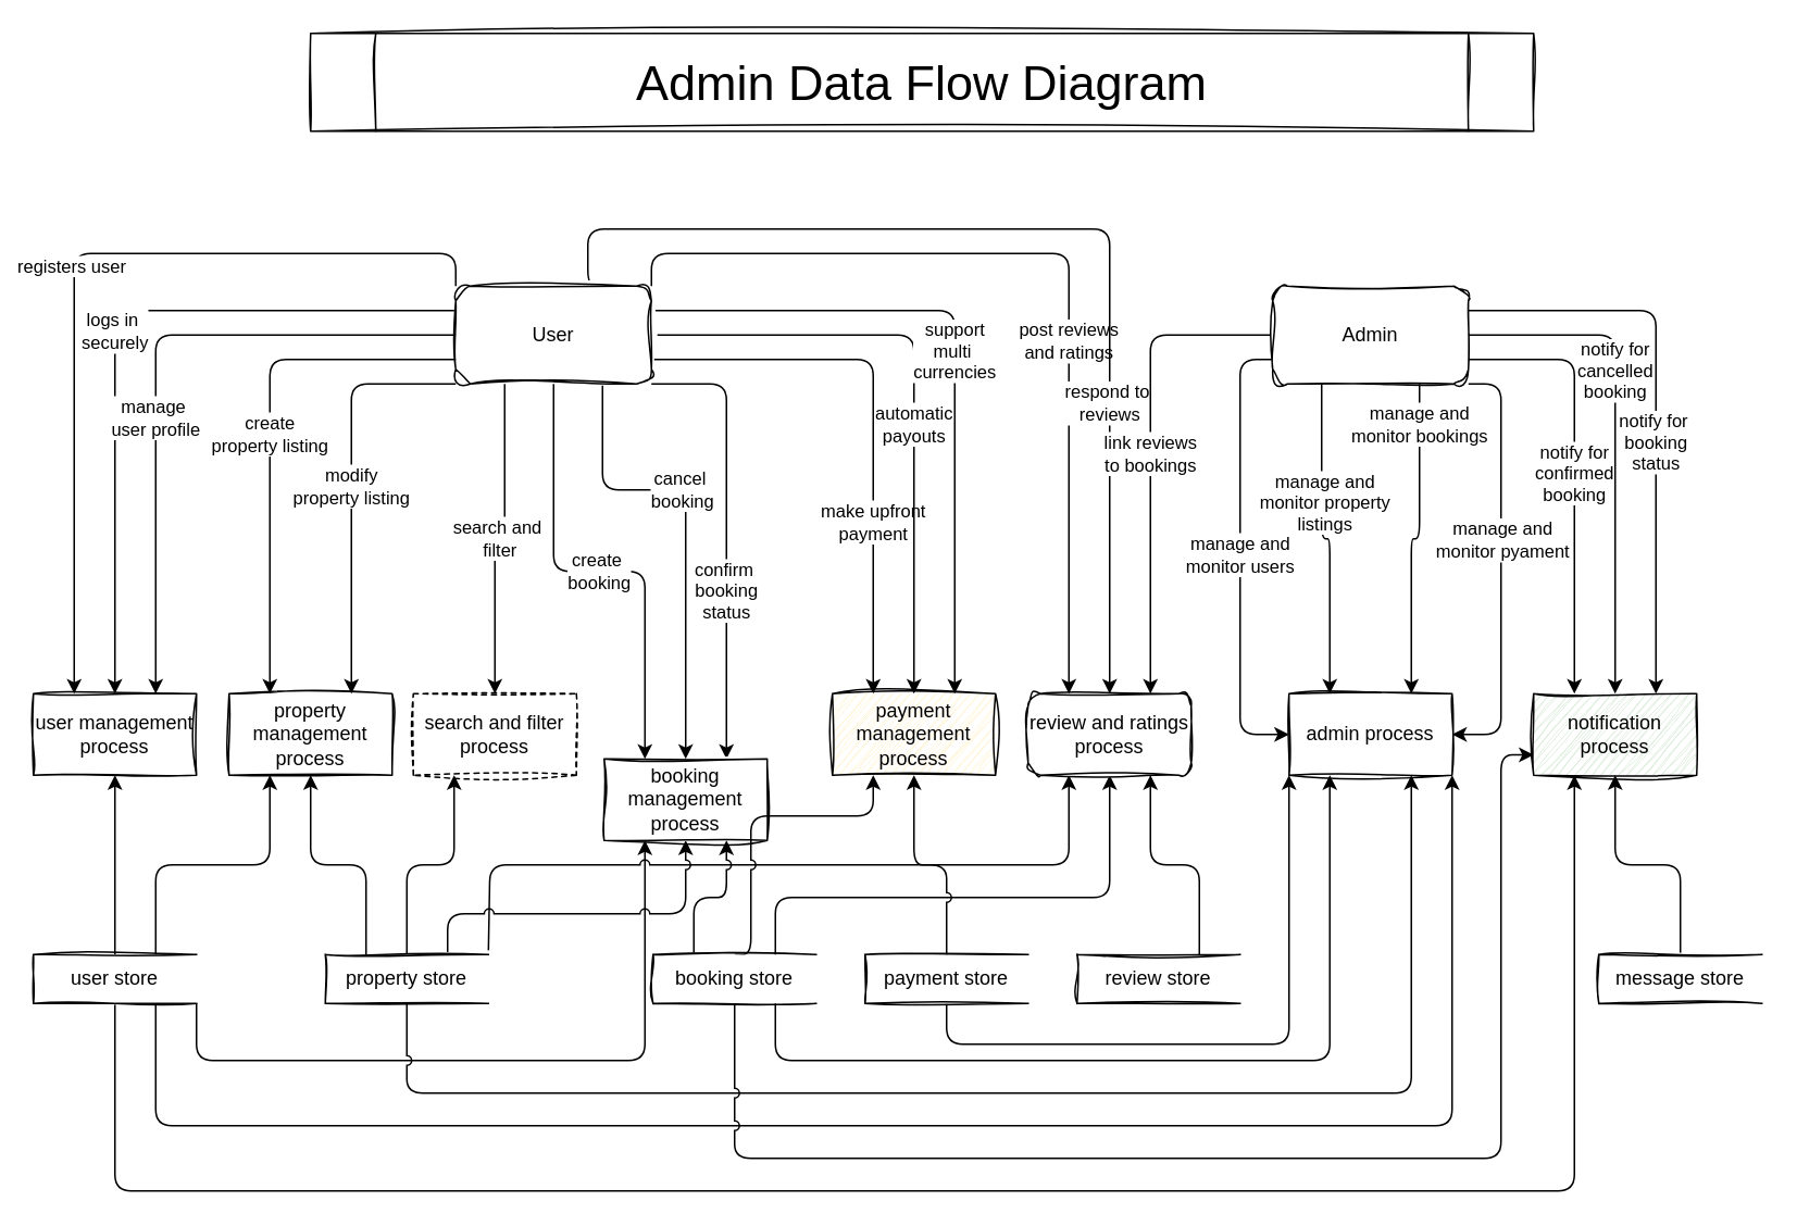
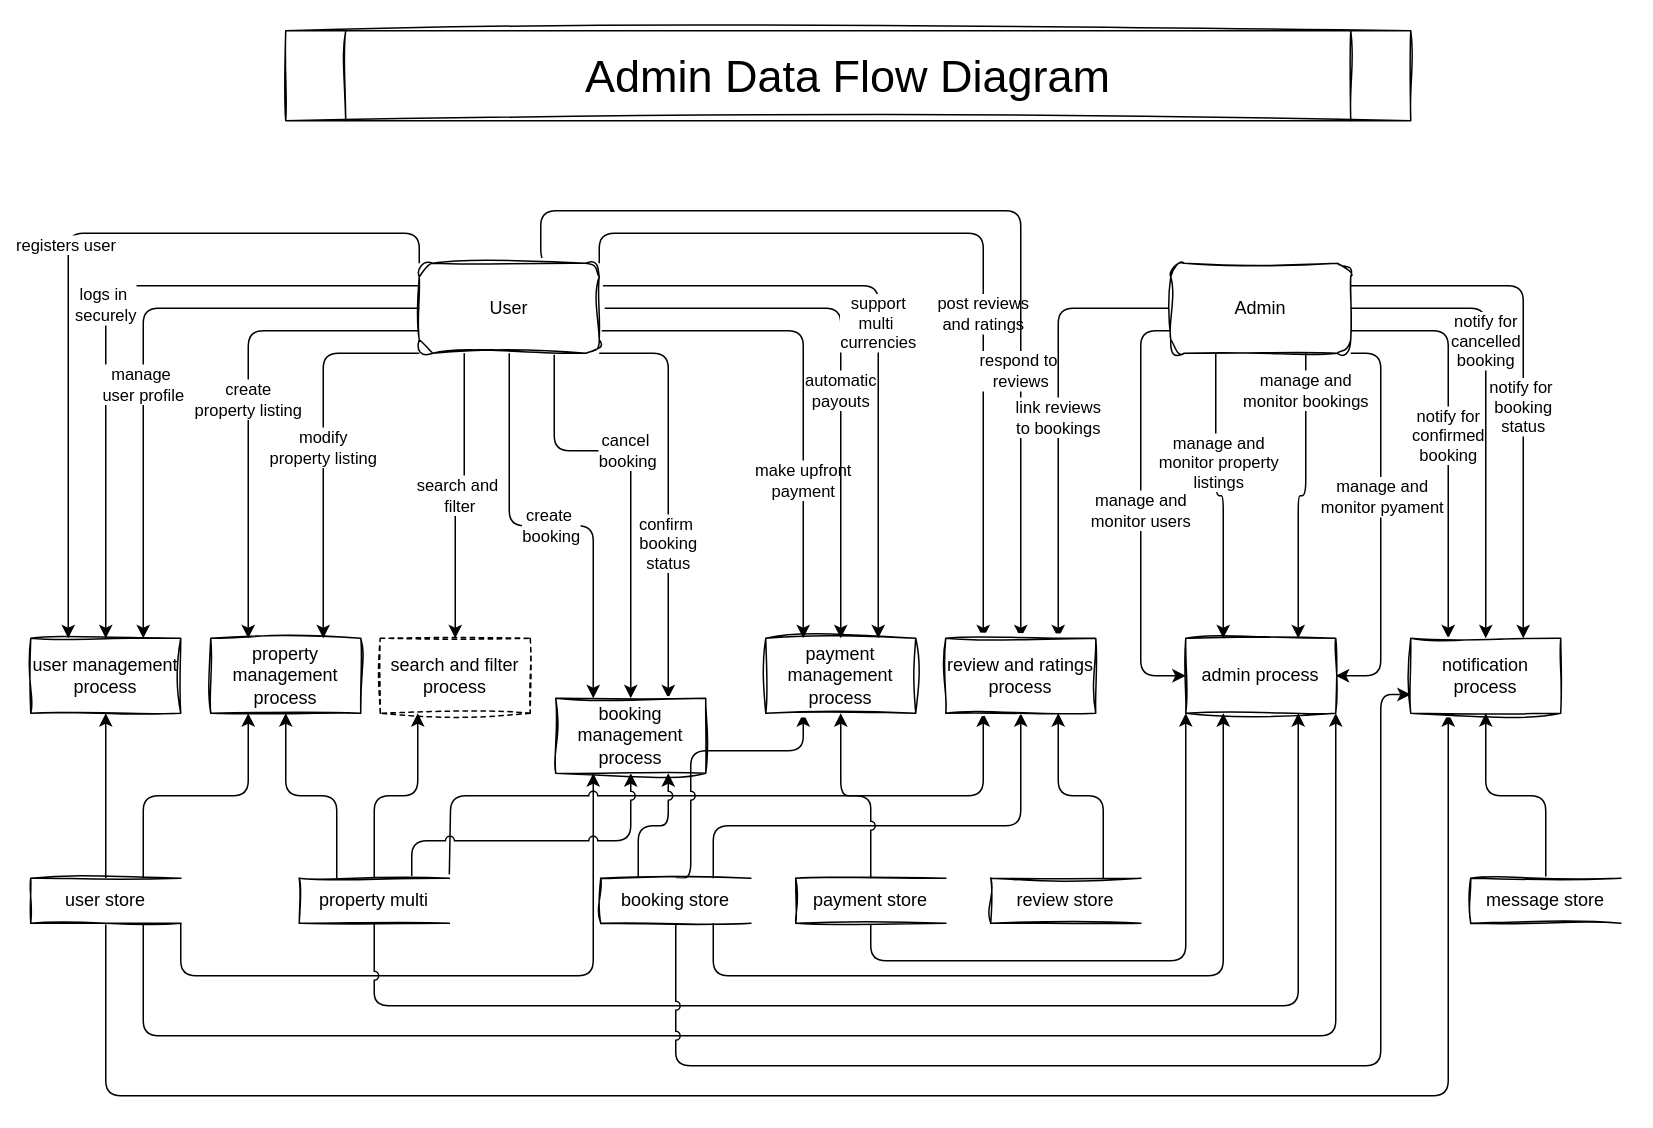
- <mxCell id="50" value="payment management process" style="html=1;dashed=0;whiteSpace=wrap;sketch=1;curveFitting=1;jiggle=2;fillColor=#fff2cc;" vertex="1" parent="1"><mxGeometry x="510" y="425" width="100" height="50" as="geometry" /></mxCell>
+ <mxCell id="50" value="payment management process" style="html=1;dashed=0;whiteSpace=wrap;sketch=1;curveFitting=1;jiggle=2;" vertex="1" parent="1"><mxGeometry x="510" y="425" width="100" height="50" as="geometry" /></mxCell>
- <mxCell id="54" value="review and ratings process" style="html=1;dashed=0;whiteSpace=wrap;sketch=1;curveFitting=1;jiggle=2;rounded=1;" vertex="1" parent="1"><mxGeometry x="630" y="425" width="100" height="50" as="geometry" /></mxCell>
+ <mxCell id="54" value="review and ratings process" style="html=1;dashed=0;whiteSpace=wrap;sketch=1;curveFitting=1;jiggle=2;" vertex="1" parent="1"><mxGeometry x="630" y="425" width="100" height="50" as="geometry" /></mxCell>
- <mxCell id="58" value="notification process" style="html=1;dashed=0;whiteSpace=wrap;sketch=1;curveFitting=1;jiggle=2;fillColor=#d5e8d4;" vertex="1" parent="1"><mxGeometry x="940" y="425" width="100" height="50" as="geometry" /></mxCell>
+ <mxCell id="58" value="notification process" style="html=1;dashed=0;whiteSpace=wrap;sketch=1;curveFitting=1;jiggle=2;" vertex="1" parent="1"><mxGeometry x="940" y="425" width="100" height="50" as="geometry" /></mxCell>
- <mxCell id="19" value="property store" style="html=1;dashed=0;whiteSpace=wrap;shape=partialRectangle;right=0;sketch=1;curveFitting=1;jiggle=2;" vertex="1" parent="1"><mxGeometry x="199" y="585" width="100" height="30" as="geometry" /></mxCell>
+ <mxCell id="19" value="property multi" style="html=1;dashed=0;whiteSpace=wrap;shape=partialRectangle;right=0;sketch=1;curveFitting=1;jiggle=2;" vertex="1" parent="1"><mxGeometry x="199" y="585" width="100" height="30" as="geometry" /></mxCell>
